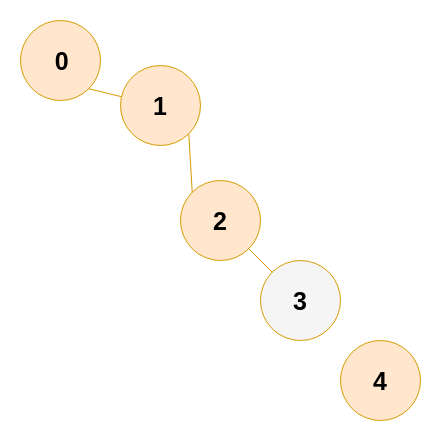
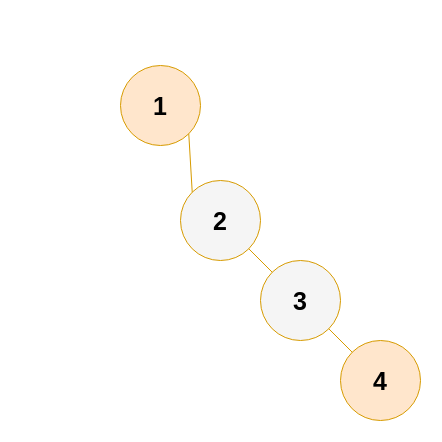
- <mxCell id="2" value="&lt;b&gt;&amp;nbsp;&lt;font style=&quot;font-size: 25px&quot;&gt;0&lt;/font&gt;&lt;/b&gt;" style="ellipse;whiteSpace=wrap;html=1;aspect=fixed;fillColor=#ffe6cc;strokeColor=#d79b00;" vertex="1" parent="1"><mxGeometry x="20" y="20" width="80" height="80" as="geometry" /></mxCell>
- <mxCell id="3" value="" style="endArrow=none;html=1;entryX=1;entryY=1;entryDx=0;entryDy=0;fillColor=#ffe6cc;strokeColor=#d79b00;" edge="1" parent="1" source="4" target="2"><mxGeometry width="50" height="50" relative="1" as="geometry"><mxPoint x="0" y="300" as="sourcePoint" /><mxPoint x="50" y="250" as="targetPoint" /></mxGeometry></mxCell>
- <mxCell id="5" value="&lt;font style=&quot;font-size: 25px&quot;&gt;&lt;b&gt;2&lt;/b&gt;&lt;/font&gt;" style="ellipse;whiteSpace=wrap;html=1;aspect=fixed;fillColor=#ffe6cc;strokeColor=#d79b00;" vertex="1" parent="1"><mxGeometry x="180" y="180" width="80" height="80" as="geometry" /></mxCell>
+ <mxCell id="5" value="&lt;font style=&quot;font-size: 25px&quot;&gt;&lt;b&gt;2&lt;/b&gt;&lt;/font&gt;" style="ellipse;whiteSpace=wrap;html=1;aspect=fixed;fillColor=#f5f5f5;strokeColor=#d79b00;" vertex="1" parent="1"><mxGeometry x="180" y="180" width="80" height="80" as="geometry" /></mxCell>
+ <mxCell id="10" value="" style="endArrow=none;html=1;entryX=1;entryY=1;entryDx=0;entryDy=0;fillColor=#ffe6cc;strokeColor=#d79b00;" edge="1" parent="1" source="7" target="6"><mxGeometry width="50" height="50" relative="1" as="geometry"><mxPoint x="153.634" y="159.92" as="sourcePoint" /><mxPoint x="108.284" y="108.284" as="targetPoint" /></mxGeometry></mxCell>
